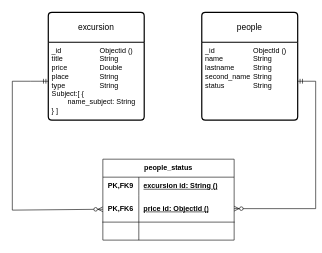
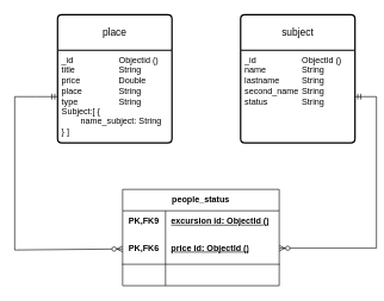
- <mxCell id="2" value="excursion" style="swimlane;childLayout=stackLayout;horizontal=1;startSize=50;horizontalStack=0;rounded=1;fontSize=14;fontStyle=0;strokeWidth=2;resizeParent=0;resizeLast=1;shadow=0;dashed=0;align=center;arcSize=4;whiteSpace=wrap;html=1;" parent="1" vertex="1"><mxGeometry x="80" y="20" width="160" height="180" as="geometry" /></mxCell>
+ <mxCell id="2" value="place" style="swimlane;childLayout=stackLayout;horizontal=1;startSize=50;horizontalStack=0;rounded=1;fontSize=14;fontStyle=0;strokeWidth=2;resizeParent=0;resizeLast=1;shadow=0;dashed=0;align=center;arcSize=4;whiteSpace=wrap;html=1;" parent="1" vertex="1"><mxGeometry x="80" y="20" width="160" height="180" as="geometry" /></mxCell>
- <mxCell id="4" value="people" style="swimlane;childLayout=stackLayout;horizontal=1;startSize=50;horizontalStack=0;rounded=1;fontSize=14;fontStyle=0;strokeWidth=2;resizeParent=0;resizeLast=1;shadow=0;dashed=0;align=center;arcSize=4;whiteSpace=wrap;html=1;" parent="1" vertex="1"><mxGeometry x="336" y="20" width="160" height="180" as="geometry" /></mxCell>
+ <mxCell id="4" value="subject" style="swimlane;childLayout=stackLayout;horizontal=1;startSize=50;horizontalStack=0;rounded=1;fontSize=14;fontStyle=0;strokeWidth=2;resizeParent=0;resizeLast=1;shadow=0;dashed=0;align=center;arcSize=4;whiteSpace=wrap;html=1;" parent="1" vertex="1"><mxGeometry x="336" y="20" width="160" height="180" as="geometry" /></mxCell>
- <mxCell id="9" value="excursion id: String ()" style="shape=partialRectangle;connectable=0;fillColor=none;top=0;left=0;bottom=0;right=0;align=left;spacingLeft=6;fontStyle=5;overflow=hidden;html=1;whiteSpace=wrap;" parent="7" vertex="1"><mxGeometry x="60" width="159" height="30" as="geometry"><mxRectangle width="159" height="30" as="alternateBounds" /></mxGeometry></mxCell>
+ <mxCell id="9" value="excursion id: Objectld ()" style="shape=partialRectangle;connectable=0;fillColor=none;top=0;left=0;bottom=0;right=0;align=left;spacingLeft=6;fontStyle=5;overflow=hidden;html=1;whiteSpace=wrap;" parent="7" vertex="1"><mxGeometry x="60" width="159" height="30" as="geometry"><mxRectangle width="159" height="30" as="alternateBounds" /></mxGeometry></mxCell>
